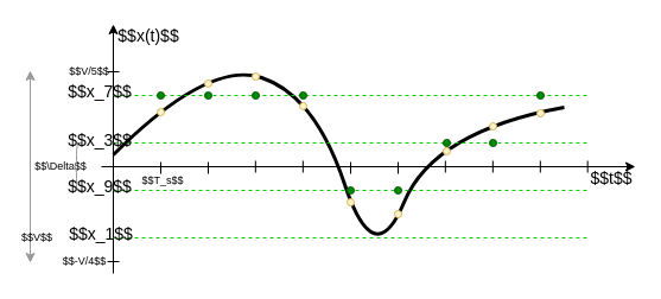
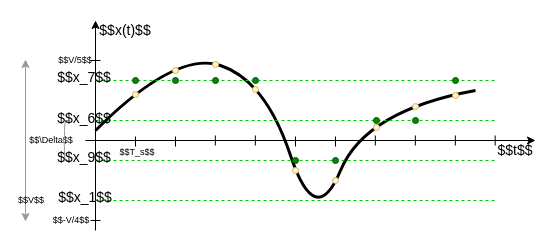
- <mxCell id="37" value="$$x_3$$" style="text;html=1;strokeColor=none;fillColor=none;align=center;verticalAlign=middle;whiteSpace=wrap;rounded=0;fontSize=14;" vertex="1" parent="1"><mxGeometry x="64" y="108" width="40" height="20" as="geometry" /></mxCell>
+ <mxCell id="37" value="$$x_6$$" style="text;html=1;strokeColor=none;fillColor=none;align=center;verticalAlign=middle;whiteSpace=wrap;rounded=0;fontSize=14;" vertex="1" parent="1"><mxGeometry x="64" y="108" width="40" height="20" as="geometry" /></mxCell>
